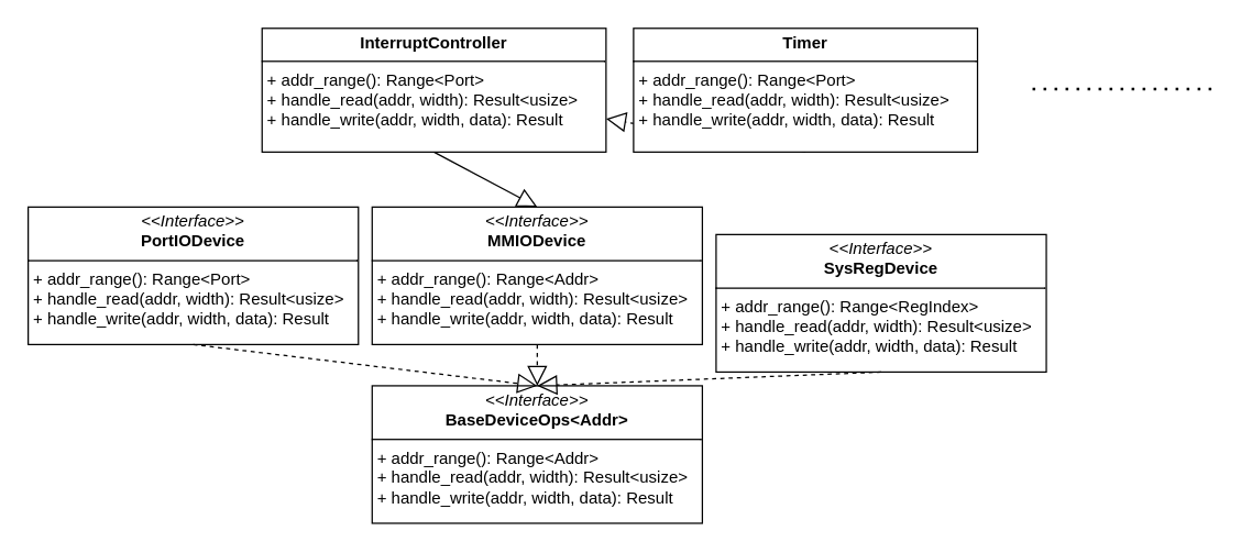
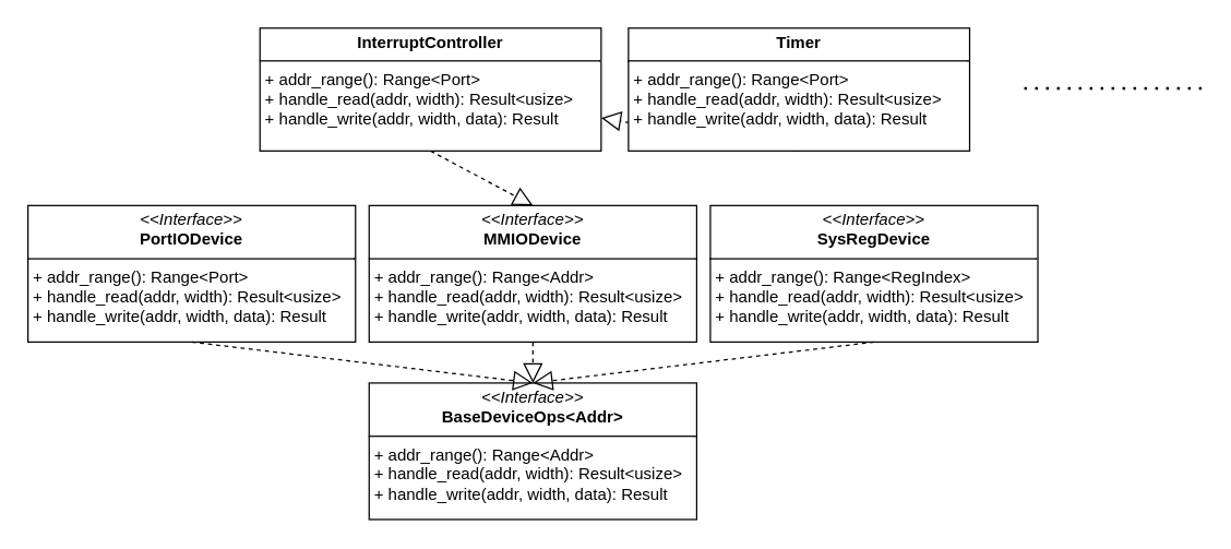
- <mxCell id="9" value="" style="endArrow=block;dashed=0;endFill=0;endSize=12;html=1;rounded=0;entryX=0.5;entryY=0;entryDx=0;entryDy=0;exitX=0.5;exitY=1;exitDx=0;exitDy=0;" edge="1" parent="1" source="10" target="4"><mxGeometry width="160" relative="1" as="geometry"><mxPoint x="390" y="-30" as="sourcePoint" /><mxPoint x="640" y="0" as="targetPoint" /></mxGeometry></mxCell>
+ <mxCell id="9" value="" style="endArrow=block;dashed=1;endFill=0;endSize=12;html=1;rounded=0;entryX=0.5;entryY=0;entryDx=0;entryDy=0;exitX=0.5;exitY=1;exitDx=0;exitDy=0;" edge="1" parent="1" source="10" target="4"><mxGeometry width="160" relative="1" as="geometry"><mxPoint x="390" y="-30" as="sourcePoint" /><mxPoint x="640" y="0" as="targetPoint" /></mxGeometry></mxCell>
- <mxCell id="5" value="&lt;p style=&quot;margin:0px;margin-top:4px;text-align:center;&quot;&gt;&lt;i&gt;&amp;lt;&amp;lt;Interface&amp;gt;&amp;gt;&lt;/i&gt;&lt;br&gt;&lt;b&gt;SysRegDevice&lt;/b&gt;&lt;/p&gt;&lt;hr size=&quot;1&quot; style=&quot;border-style:solid;&quot;&gt;&lt;p style=&quot;margin:0px;margin-left:4px;&quot;&gt;+ addr_range(): Range&amp;lt;RegIndex&amp;gt;&lt;/p&gt;&lt;p style=&quot;margin:0px;margin-left:4px;&quot;&gt;+ handle_read(addr, width): Result&amp;lt;usize&amp;gt;&lt;/p&gt;&lt;p style=&quot;margin:0px;margin-left:4px;&quot;&gt;+ handle_write(addr, width, data): Result&lt;/p&gt;" style="verticalAlign=top;align=left;overflow=fill;html=1;whiteSpace=wrap;" vertex="1" parent="1"><mxGeometry x="520" y="170" width="240" height="100" as="geometry" /></mxCell>
+ <mxCell id="5" value="&lt;p style=&quot;margin:0px;margin-top:4px;text-align:center;&quot;&gt;&lt;i&gt;&amp;lt;&amp;lt;Interface&amp;gt;&amp;gt;&lt;/i&gt;&lt;br&gt;&lt;b&gt;SysRegDevice&lt;/b&gt;&lt;/p&gt;&lt;hr size=&quot;1&quot; style=&quot;border-style:solid;&quot;&gt;&lt;p style=&quot;margin:0px;margin-left:4px;&quot;&gt;+ addr_range(): Range&amp;lt;RegIndex&amp;gt;&lt;/p&gt;&lt;p style=&quot;margin:0px;margin-left:4px;&quot;&gt;+ handle_read(addr, width): Result&amp;lt;usize&amp;gt;&lt;/p&gt;&lt;p style=&quot;margin:0px;margin-left:4px;&quot;&gt;+ handle_write(addr, width, data): Result&lt;/p&gt;" style="verticalAlign=top;align=left;overflow=fill;html=1;whiteSpace=wrap;" vertex="1" parent="1"><mxGeometry x="520" y="150" width="240" height="100" as="geometry" /></mxCell>
